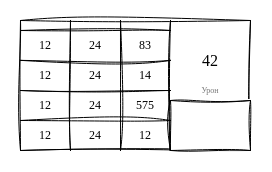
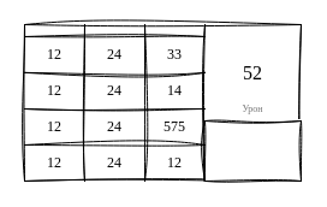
- <mxCell id="20" value="83" style="text;html=1;align=center;verticalAlign=middle;whiteSpace=wrap;rounded=0;fontFamily=Comic Sans MS;" parent="1" vertex="1"><mxGeometry x="120" y="30" width="50" height="30" as="geometry" /></mxCell>
+ <mxCell id="20" value="33" style="text;html=1;align=center;verticalAlign=middle;whiteSpace=wrap;rounded=0;fontFamily=Comic Sans MS;" parent="1" vertex="1"><mxGeometry x="120" y="30" width="50" height="30" as="geometry" /></mxCell>
- <mxCell id="3" value="42" style="text;html=1;align=center;verticalAlign=middle;whiteSpace=wrap;rounded=0;sketch=1;curveFitting=1;jiggle=2;fontFamily=Comic Sans MS;fontSize=16;" parent="1" vertex="1"><mxGeometry x="170" width="80" height="80" as="geometry" y="20" /></mxCell>
+ <mxCell id="3" value="52" style="text;html=1;align=center;verticalAlign=middle;whiteSpace=wrap;rounded=0;sketch=1;curveFitting=1;jiggle=2;fontFamily=Comic Sans MS;fontSize=16;" parent="1" vertex="1"><mxGeometry x="170" width="80" height="80" as="geometry" y="20" /></mxCell>
